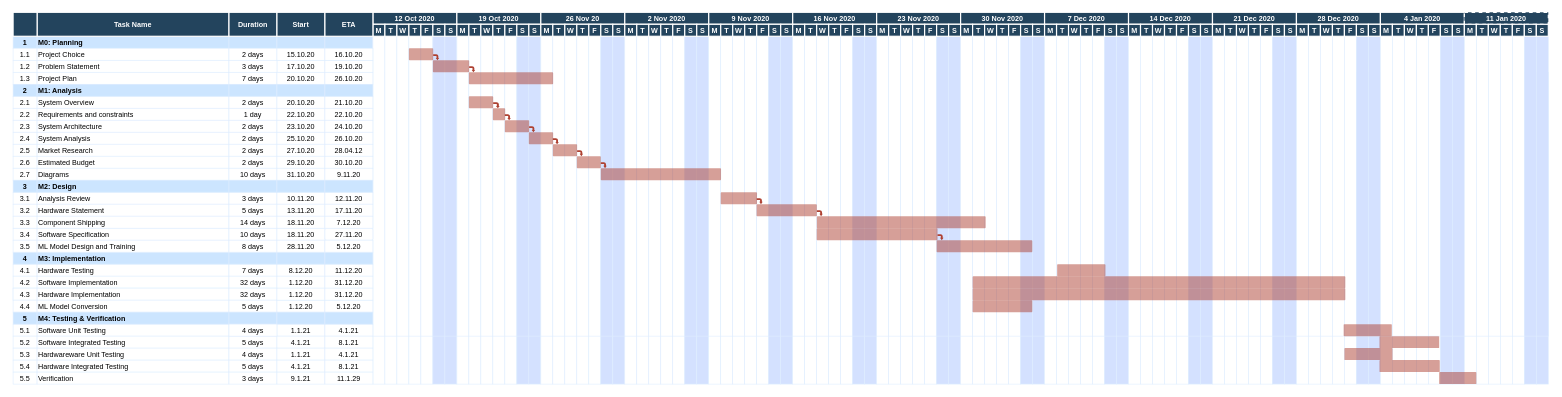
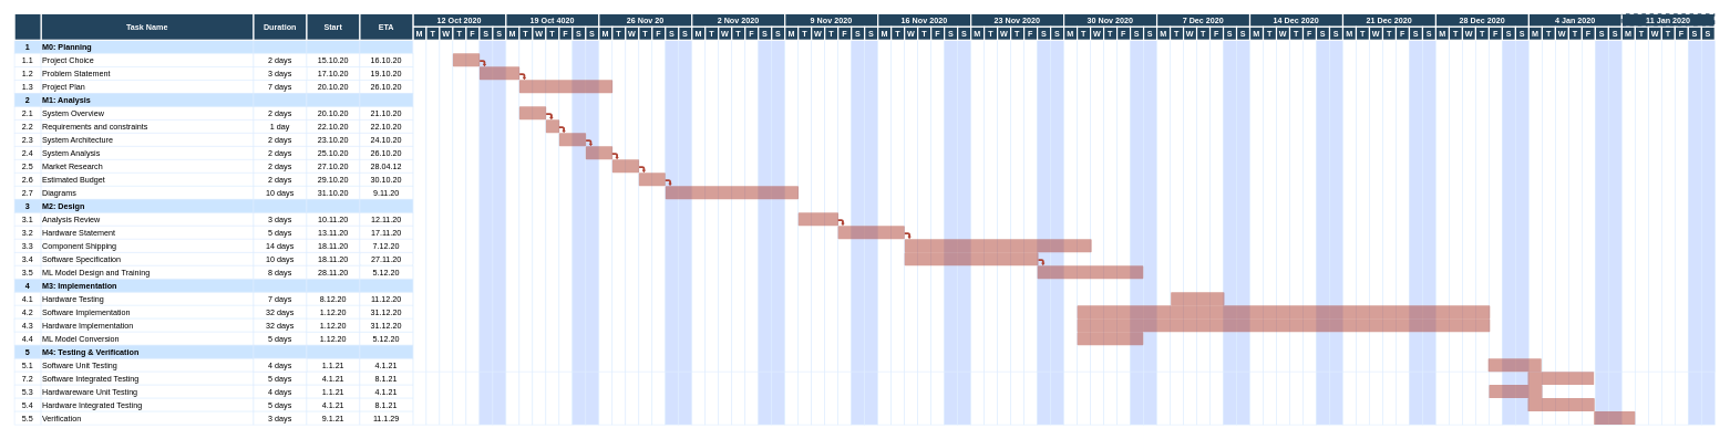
- <mxCell id="277" value="19 Oct 2020" style="fillColor=#23445D;strokeColor=#FFFFFF;strokeWidth=2;fontColor=#FFFFFF;fontStyle=1" parent="1" vertex="1"><mxGeometry x="760.5" y="20" width="140" height="20" as="geometry" /></mxCell>
+ <mxCell id="277" value="19 Oct 4020" style="fillColor=#23445D;strokeColor=#FFFFFF;strokeWidth=2;fontColor=#FFFFFF;fontStyle=1" parent="1" vertex="1"><mxGeometry x="760.5" y="20" width="140" height="20" as="geometry" /></mxCell>
- <mxCell id="211" value="5.2" style="strokeColor=#DEEDFF" parent="1" vertex="1"><mxGeometry x="20.5" y="560" width="40" height="20" as="geometry" /></mxCell>
+ <mxCell id="211" value="7.2" style="strokeColor=#DEEDFF" parent="1" vertex="1"><mxGeometry x="20.5" y="560" width="40" height="20" as="geometry" /></mxCell>
